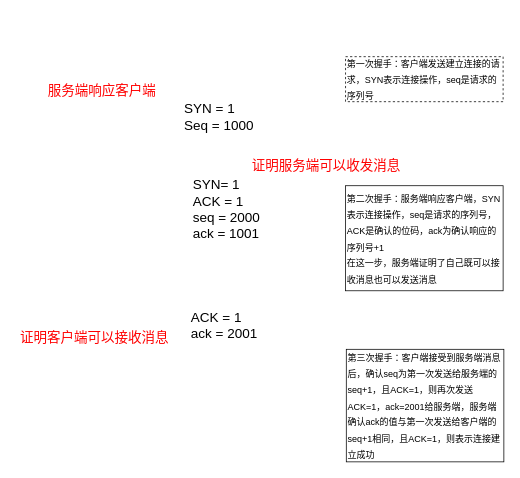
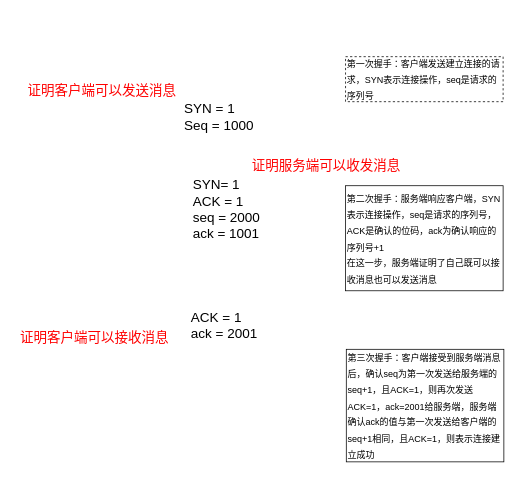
- <mxCell id="14" value="&lt;font color=&quot;#ff0000&quot;&gt;服务端响应客户端&lt;/font&gt;" style="text;html=1;align=center;verticalAlign=middle;resizable=0;points=[];autosize=1;strokeColor=none;fillColor=none;fontSize=18;fontFamily=Helvetica;" parent="1" vertex="1"><mxGeometry x="30" y="105" width="210" height="30" as="geometry" /></mxCell>
+ <mxCell id="14" value="&lt;font color=&quot;#ff0000&quot;&gt;证明客户端可以发送消息&lt;/font&gt;" style="text;html=1;align=center;verticalAlign=middle;resizable=0;points=[];autosize=1;strokeColor=none;fillColor=none;fontSize=18;fontFamily=Helvetica;" parent="1" vertex="1"><mxGeometry x="30" y="105" width="210" height="30" as="geometry" /></mxCell>
